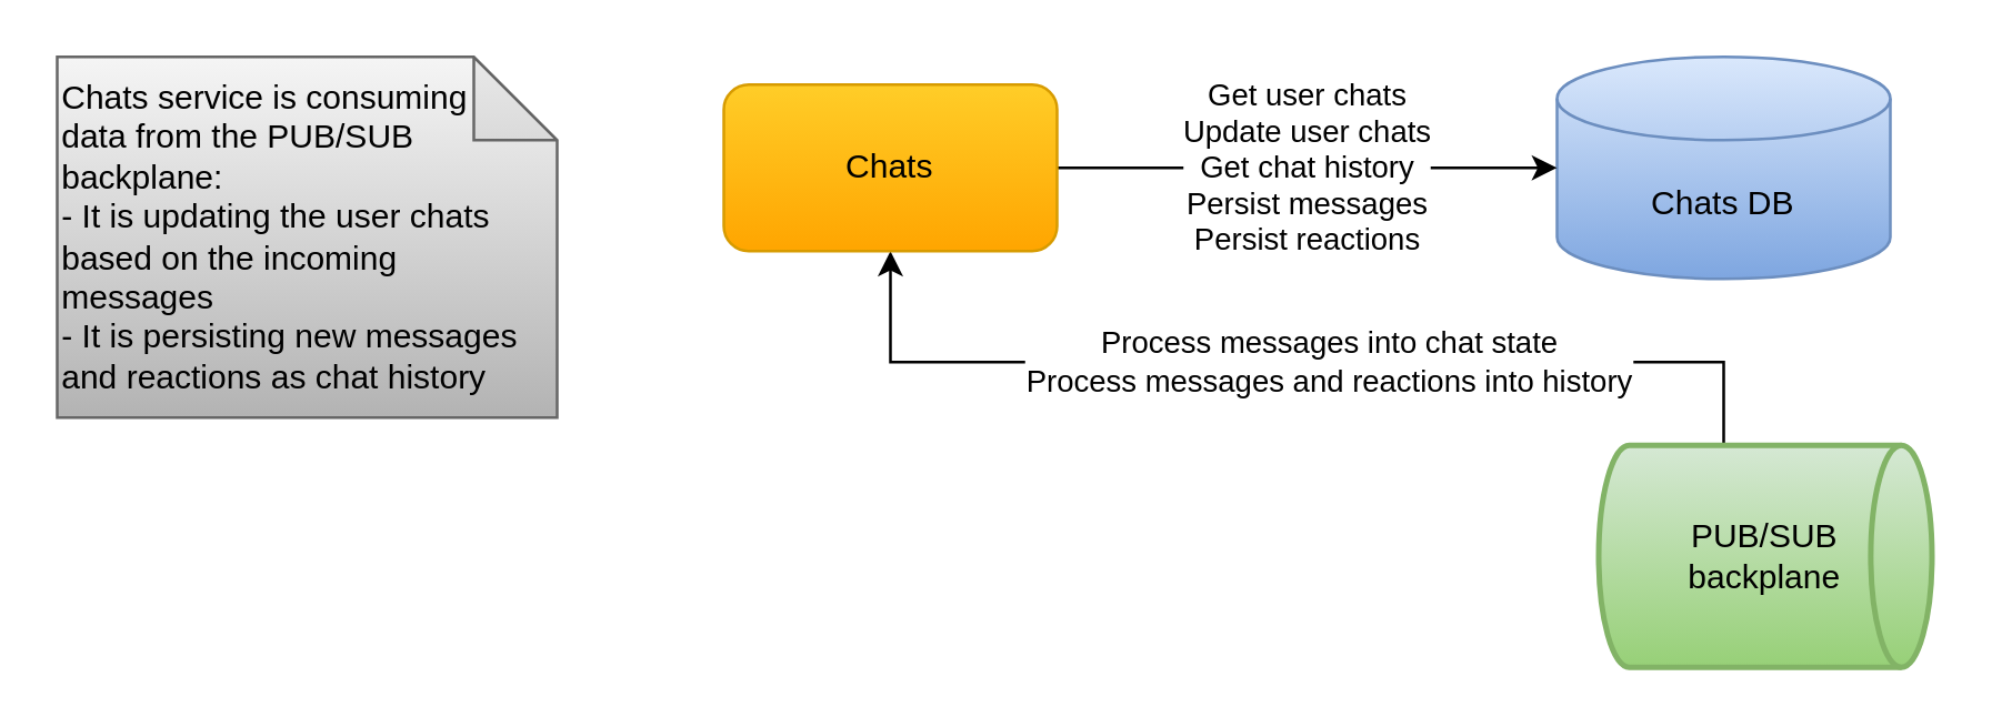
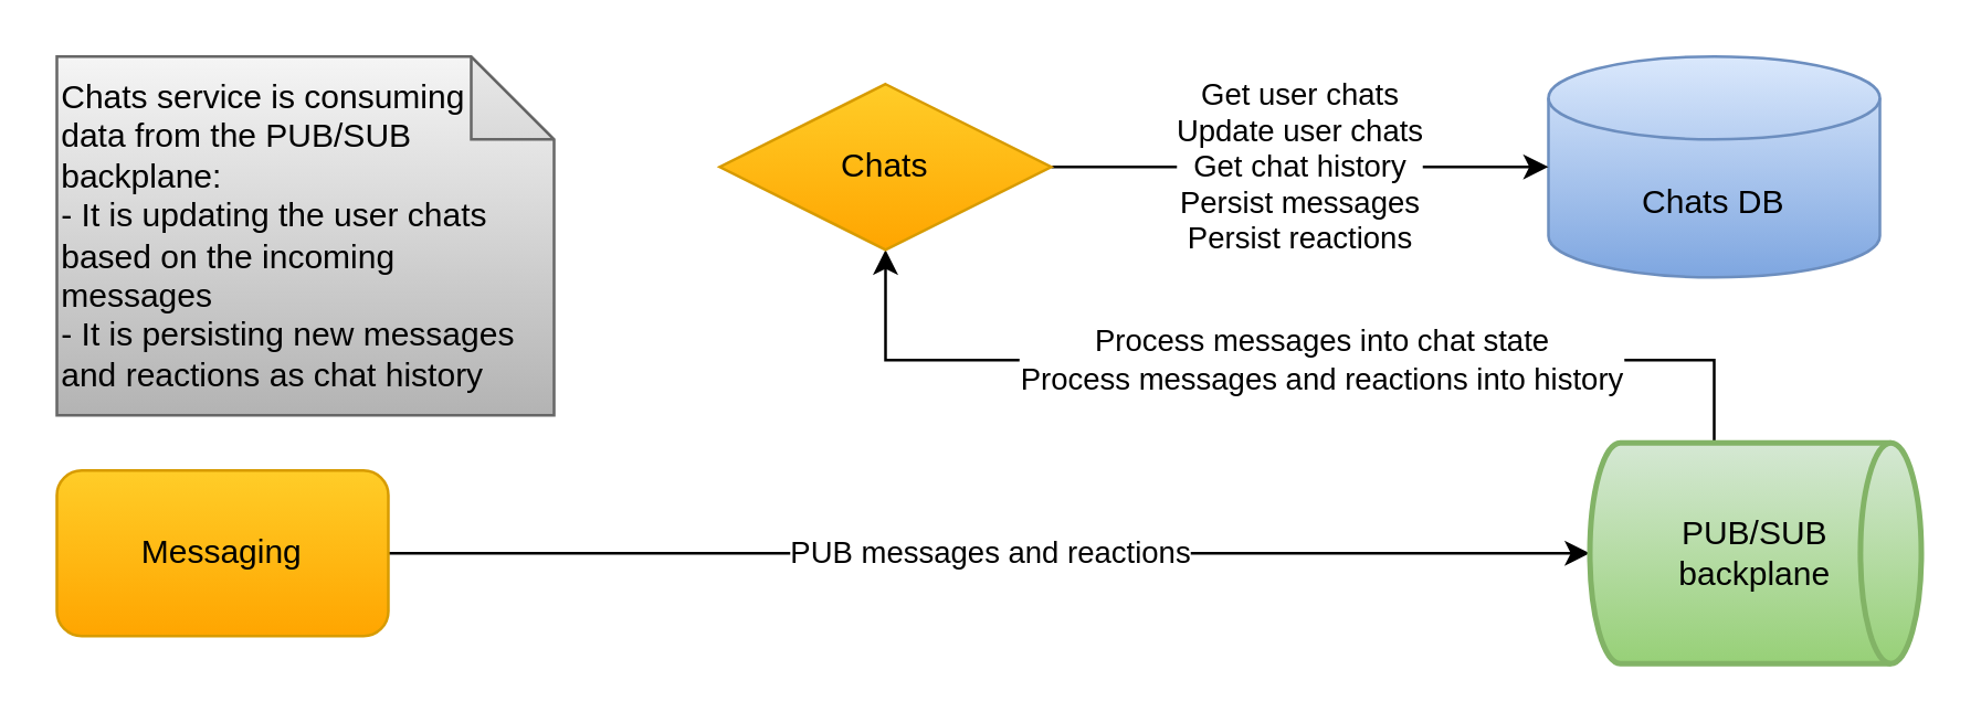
- <mxCell id="8" value="&lt;font style=&quot;font-size: 12px&quot;&gt;Chats&lt;/font&gt;" style="rounded=1;whiteSpace=wrap;html=1;gradientColor=#ffa500;fillColor=#ffcd28;strokeColor=#d79b00;" parent="1" vertex="1"><mxGeometry x="260" y="30" width="120" height="60" as="geometry" /></mxCell>
+ <mxCell id="8" value="&lt;font style=&quot;font-size: 12px&quot;&gt;Chats&lt;/font&gt;" style="rhombus;whiteSpace=wrap;html=1;gradientColor=#ffa500;fillColor=#ffcd28;strokeColor=#d79b00;" parent="1" vertex="1"><mxGeometry x="260" y="30" width="120" height="60" as="geometry" /></mxCell>
+ <mxCell id="3" value="&lt;font style=&quot;font-size: 12px&quot;&gt;Messaging&lt;/font&gt;" style="rounded=1;whiteSpace=wrap;html=1;gradientColor=#ffa500;fillColor=#ffcd28;strokeColor=#d79b00;" parent="1" vertex="1"><mxGeometry x="20" y="170" width="120" height="60" as="geometry" /></mxCell>
+ <mxCell id="2" value="PUB messages and reactions" style="rounded=0;orthogonalLoop=1;jettySize=auto;html=1;entryX=0;entryY=0.5;entryDx=0;entryDy=0;entryPerimeter=0;startArrow=none;startFill=0;exitX=1;exitY=0.5;exitDx=0;exitDy=0;" parent="1" source="3" target="5" edge="1"><mxGeometry relative="1" as="geometry"><mxPoint as="offset" /></mxGeometry></mxCell>
